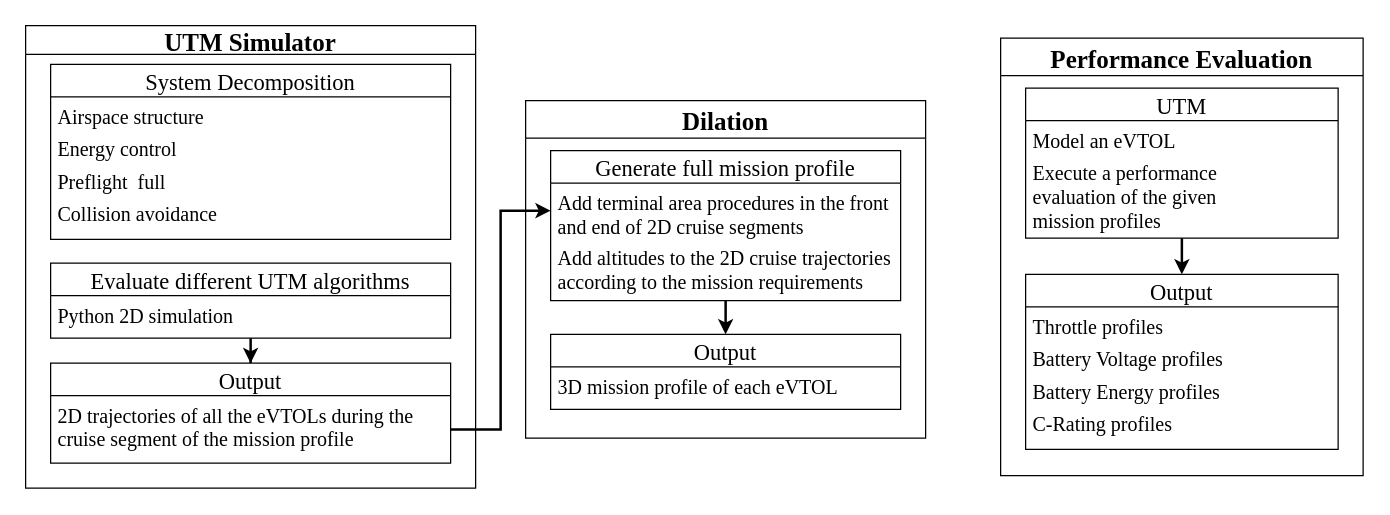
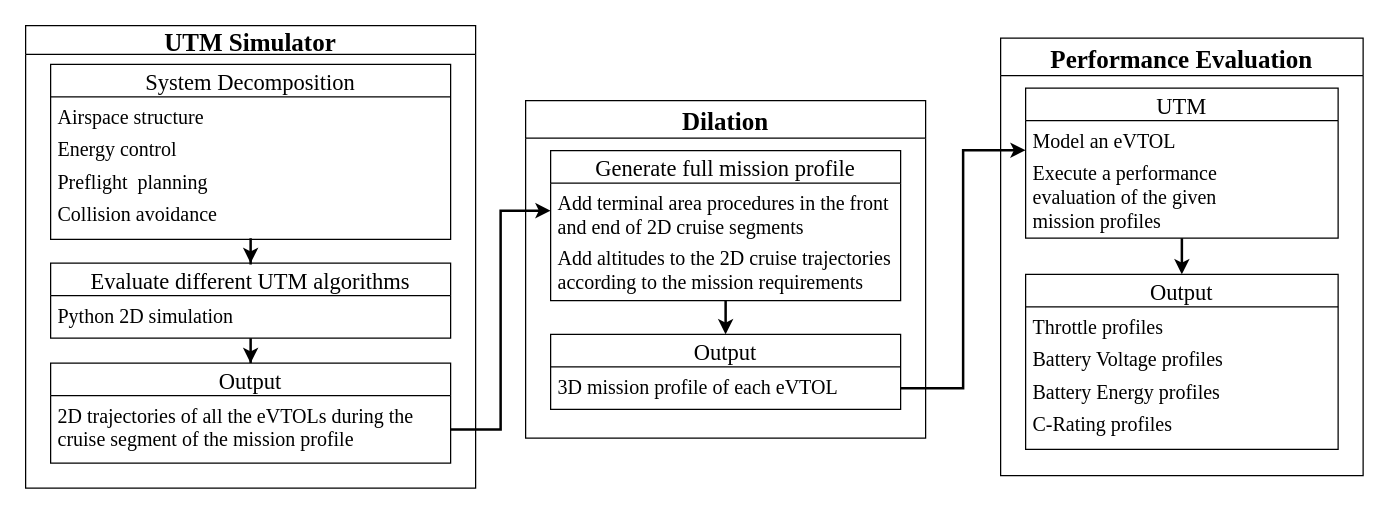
- <mxCell id="10" value="Preflight  full" style="text;strokeColor=none;fillColor=none;align=left;verticalAlign=top;spacingLeft=4;spacingRight=4;overflow=hidden;rotatable=0;points=[[0,0.5],[1,0.5]];portConstraint=eastwest;fontFamily=Times New Roman;fontSize=16;" parent="7" vertex="1"><mxGeometry y="78" width="320" height="26" as="geometry" /></mxCell>
+ <mxCell id="10" value="Preflight  planning" style="text;strokeColor=none;fillColor=none;align=left;verticalAlign=top;spacingLeft=4;spacingRight=4;overflow=hidden;rotatable=0;points=[[0,0.5],[1,0.5]];portConstraint=eastwest;fontFamily=Times New Roman;fontSize=16;" parent="7" vertex="1"><mxGeometry y="78" width="320" height="26" as="geometry" /></mxCell>
+ <mxCell id="6" style="edgeStyle=orthogonalEdgeStyle;rounded=0;orthogonalLoop=1;jettySize=auto;html=1;entryX=0.5;entryY=0;entryDx=0;entryDy=0;fontFamily=Times New Roman;fontSize=20;strokeWidth=2;" parent="2" source="7" target="4" edge="1"><mxGeometry relative="1" as="geometry" /></mxCell>
+ <mxCell id="32" style="edgeStyle=orthogonalEdgeStyle;rounded=0;orthogonalLoop=1;jettySize=auto;html=1;exitX=1;exitY=0.5;exitDx=0;exitDy=0;entryX=0;entryY=-0.034;entryDx=0;entryDy=0;entryPerimeter=0;fontFamily=Times New Roman;fontSize=16;strokeWidth=2;" parent="1" source="20" target="26" edge="1"><mxGeometry relative="1" as="geometry" /></mxCell>
